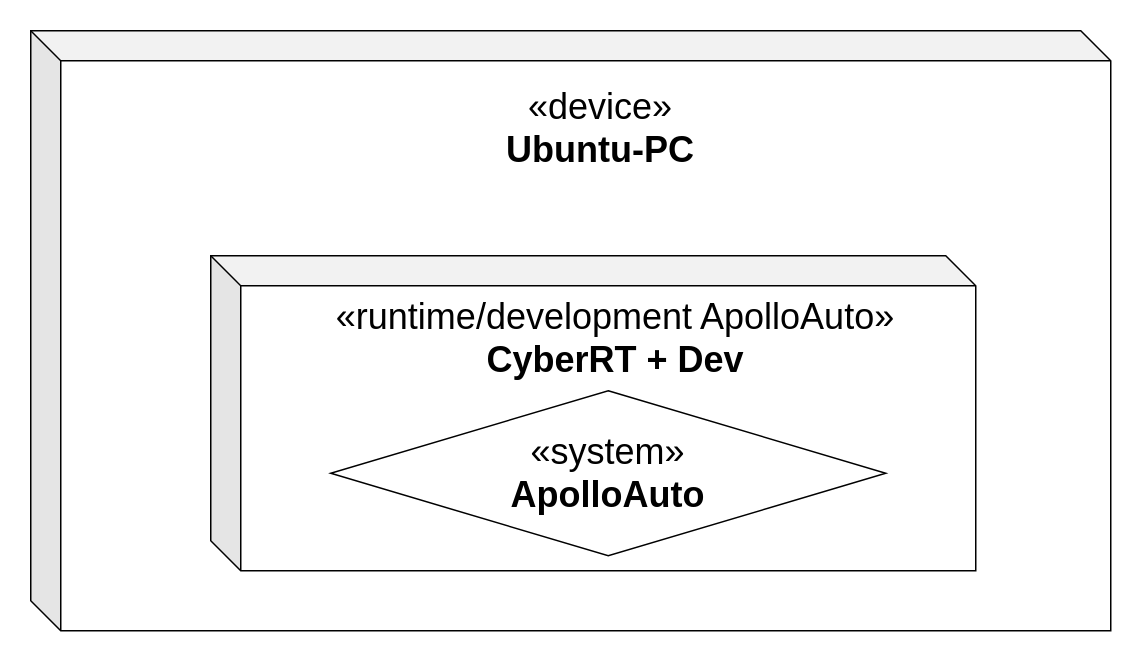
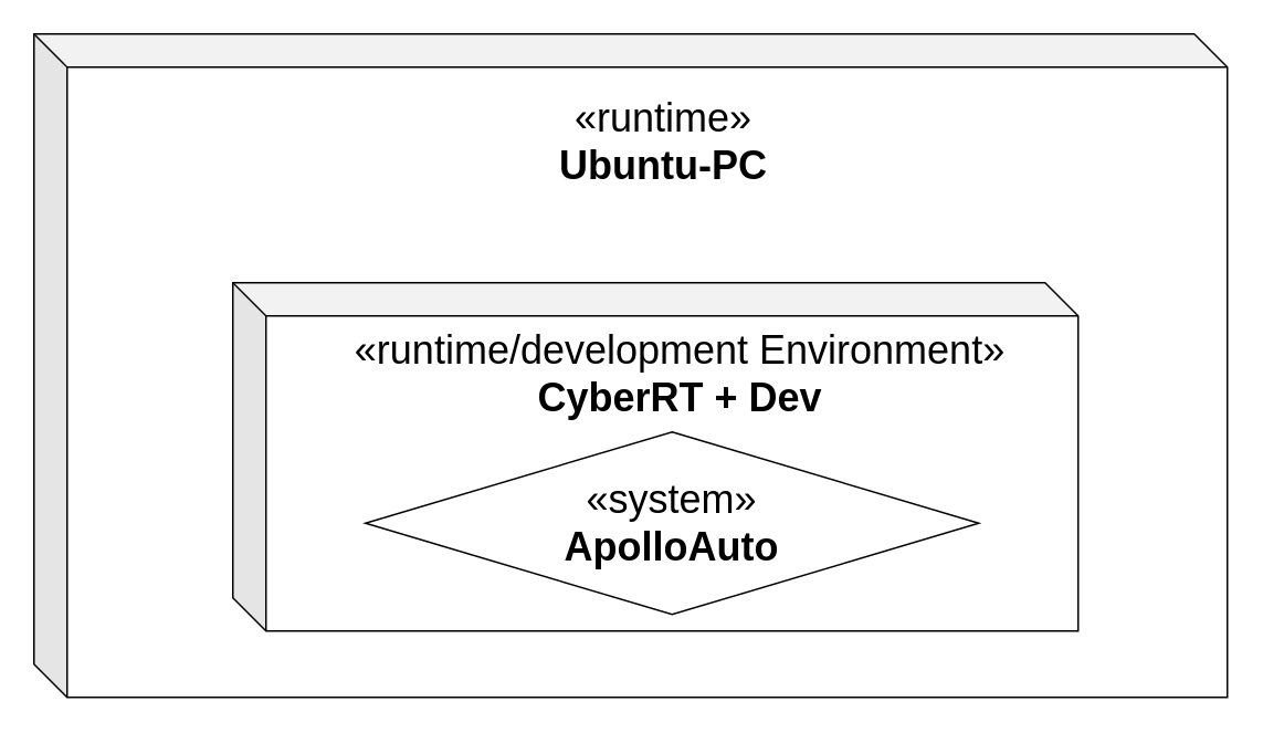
- <mxCell id="3" value="&lt;div&gt;&lt;font style=&quot;font-size: 24px&quot;&gt;«device»&lt;/font&gt;&lt;/div&gt;&lt;div&gt;&lt;font style=&quot;font-size: 24px&quot;&gt;&lt;b&gt;Ubuntu-PC&lt;/b&gt;&lt;br&gt;&lt;/font&gt;&lt;/div&gt;" style="text;html=1;strokeColor=none;fillColor=none;align=center;verticalAlign=middle;whiteSpace=wrap;rounded=0;" vertex="1" parent="1"><mxGeometry x="330" y="50" width="140" height="70" as="geometry" /></mxCell>
+ <mxCell id="3" value="&lt;div&gt;&lt;font style=&quot;font-size: 24px&quot;&gt;«runtime»&lt;/font&gt;&lt;/div&gt;&lt;div&gt;&lt;font style=&quot;font-size: 24px&quot;&gt;&lt;b&gt;Ubuntu-PC&lt;/b&gt;&lt;br&gt;&lt;/font&gt;&lt;/div&gt;" style="text;html=1;strokeColor=none;fillColor=none;align=center;verticalAlign=middle;whiteSpace=wrap;rounded=0;" vertex="1" parent="1"><mxGeometry x="330" y="50" width="140" height="70" as="geometry" /></mxCell>
- <mxCell id="5" value="&lt;div&gt;&lt;font style=&quot;font-size: 24px&quot;&gt;«runtime/development ApolloAuto»&lt;/font&gt;&lt;/div&gt;&lt;div&gt;&lt;font style=&quot;font-size: 24px&quot;&gt;&lt;b&gt;CyberRT + Dev&lt;/b&gt;&lt;br&gt;&lt;/font&gt;&lt;/div&gt;" style="text;html=1;strokeColor=none;fillColor=none;align=center;verticalAlign=middle;whiteSpace=wrap;rounded=0;" vertex="1" parent="1"><mxGeometry x="160" y="190" width="500" height="70" as="geometry" /></mxCell>
+ <mxCell id="5" value="&lt;div&gt;&lt;font style=&quot;font-size: 24px&quot;&gt;«runtime/development Environment»&lt;/font&gt;&lt;/div&gt;&lt;div&gt;&lt;font style=&quot;font-size: 24px&quot;&gt;&lt;b&gt;CyberRT + Dev&lt;/b&gt;&lt;br&gt;&lt;/font&gt;&lt;/div&gt;" style="text;html=1;strokeColor=none;fillColor=none;align=center;verticalAlign=middle;whiteSpace=wrap;rounded=0;" vertex="1" parent="1"><mxGeometry x="160" y="190" width="500" height="70" as="geometry" /></mxCell>
